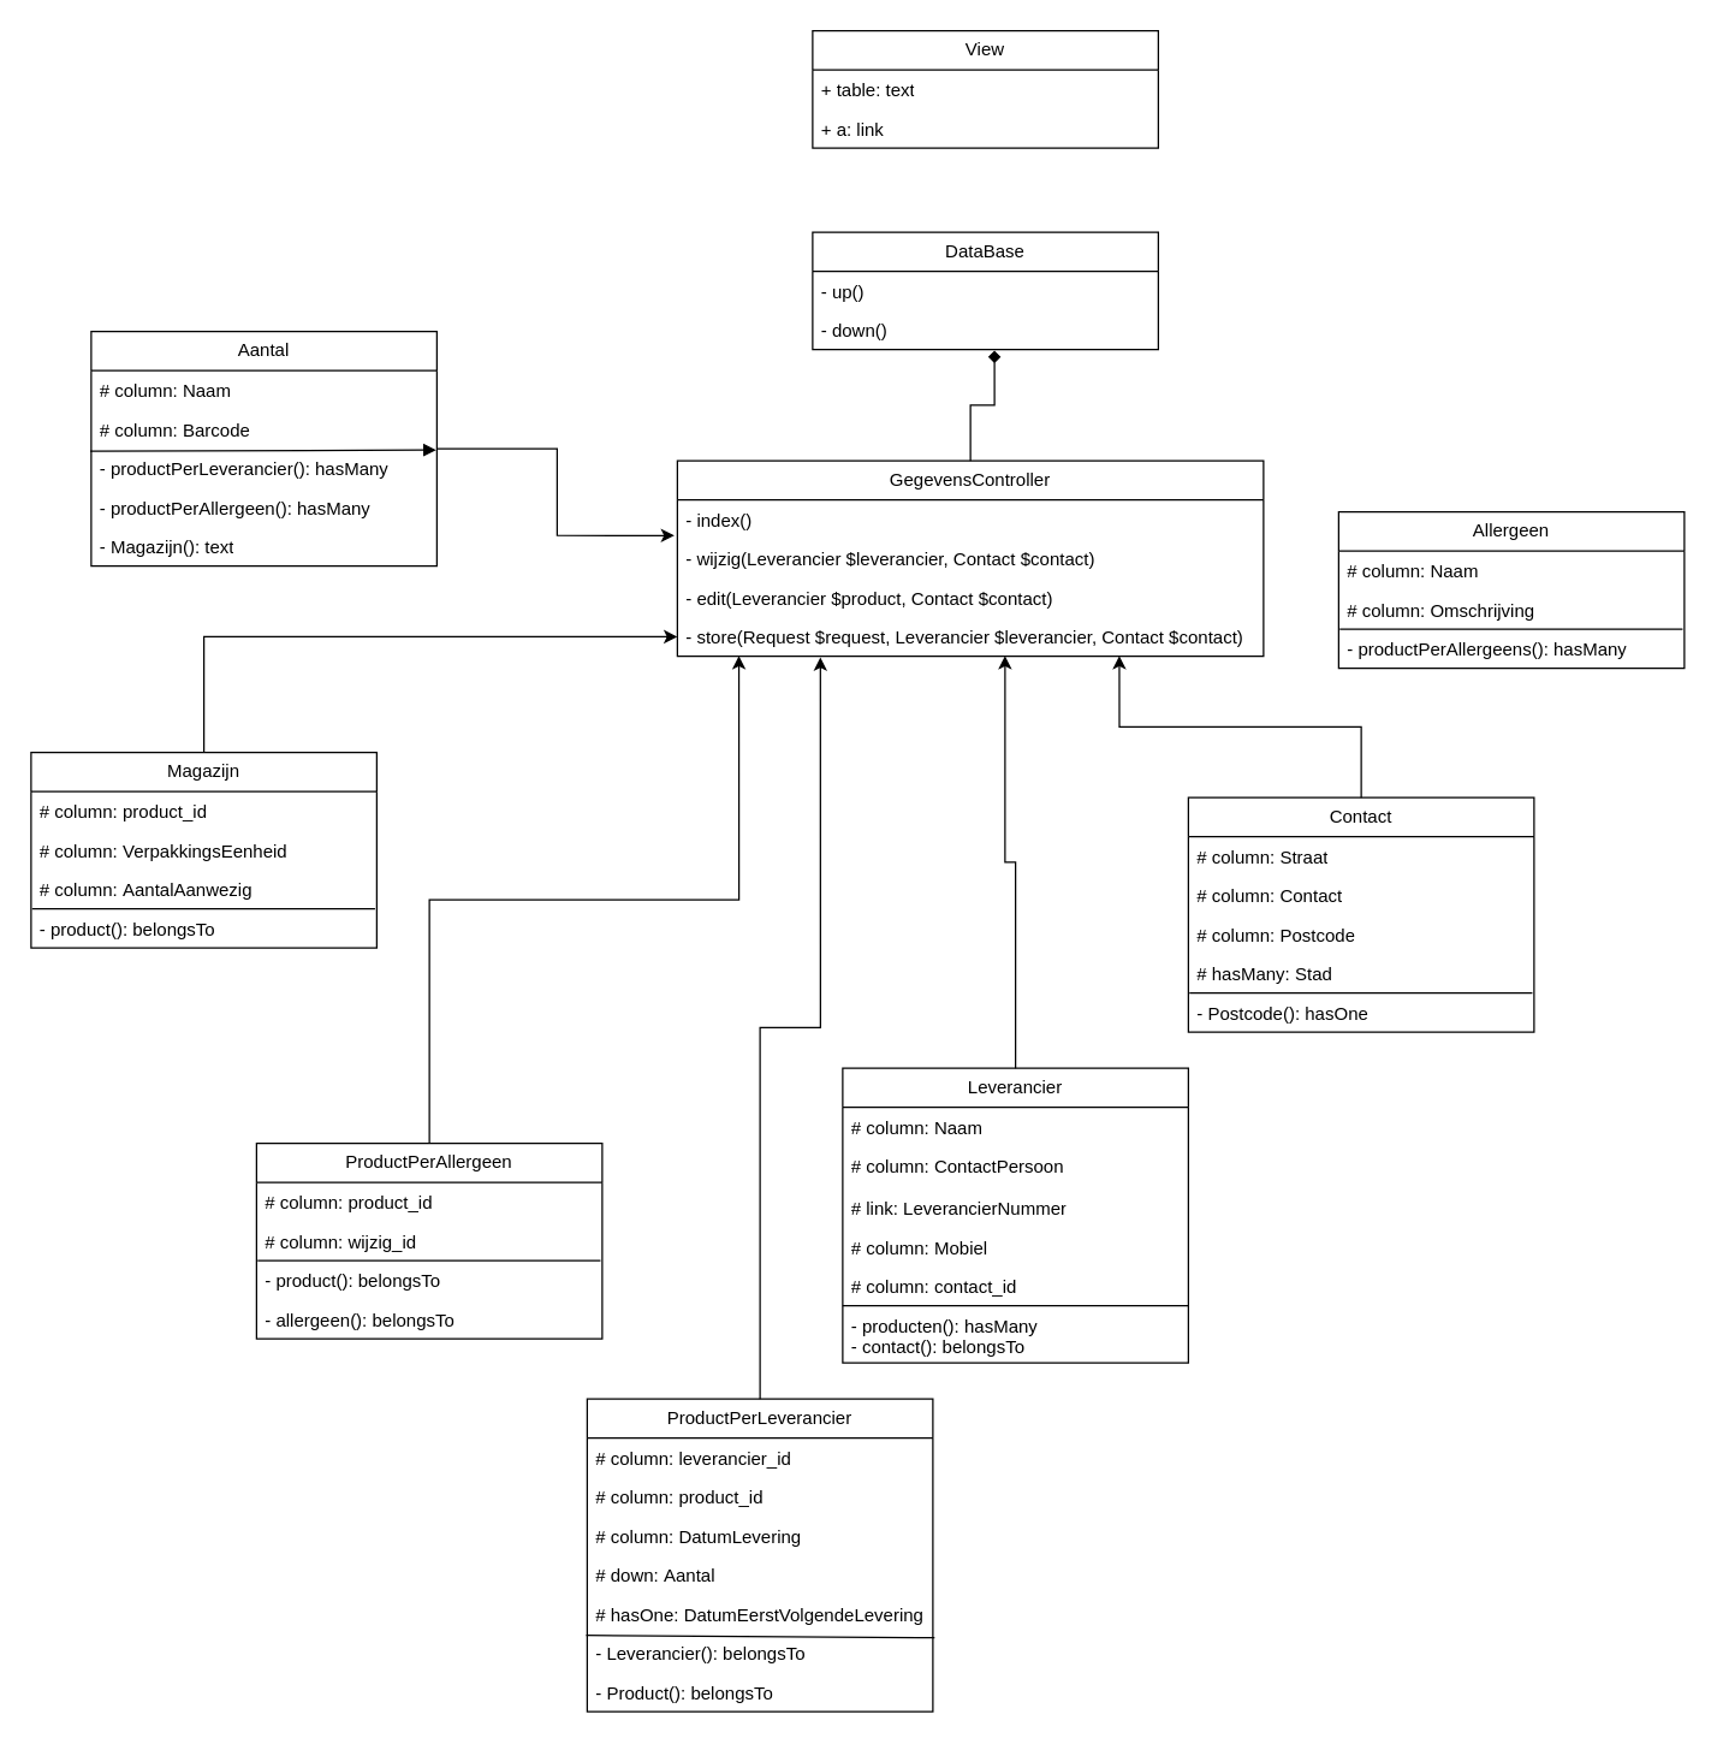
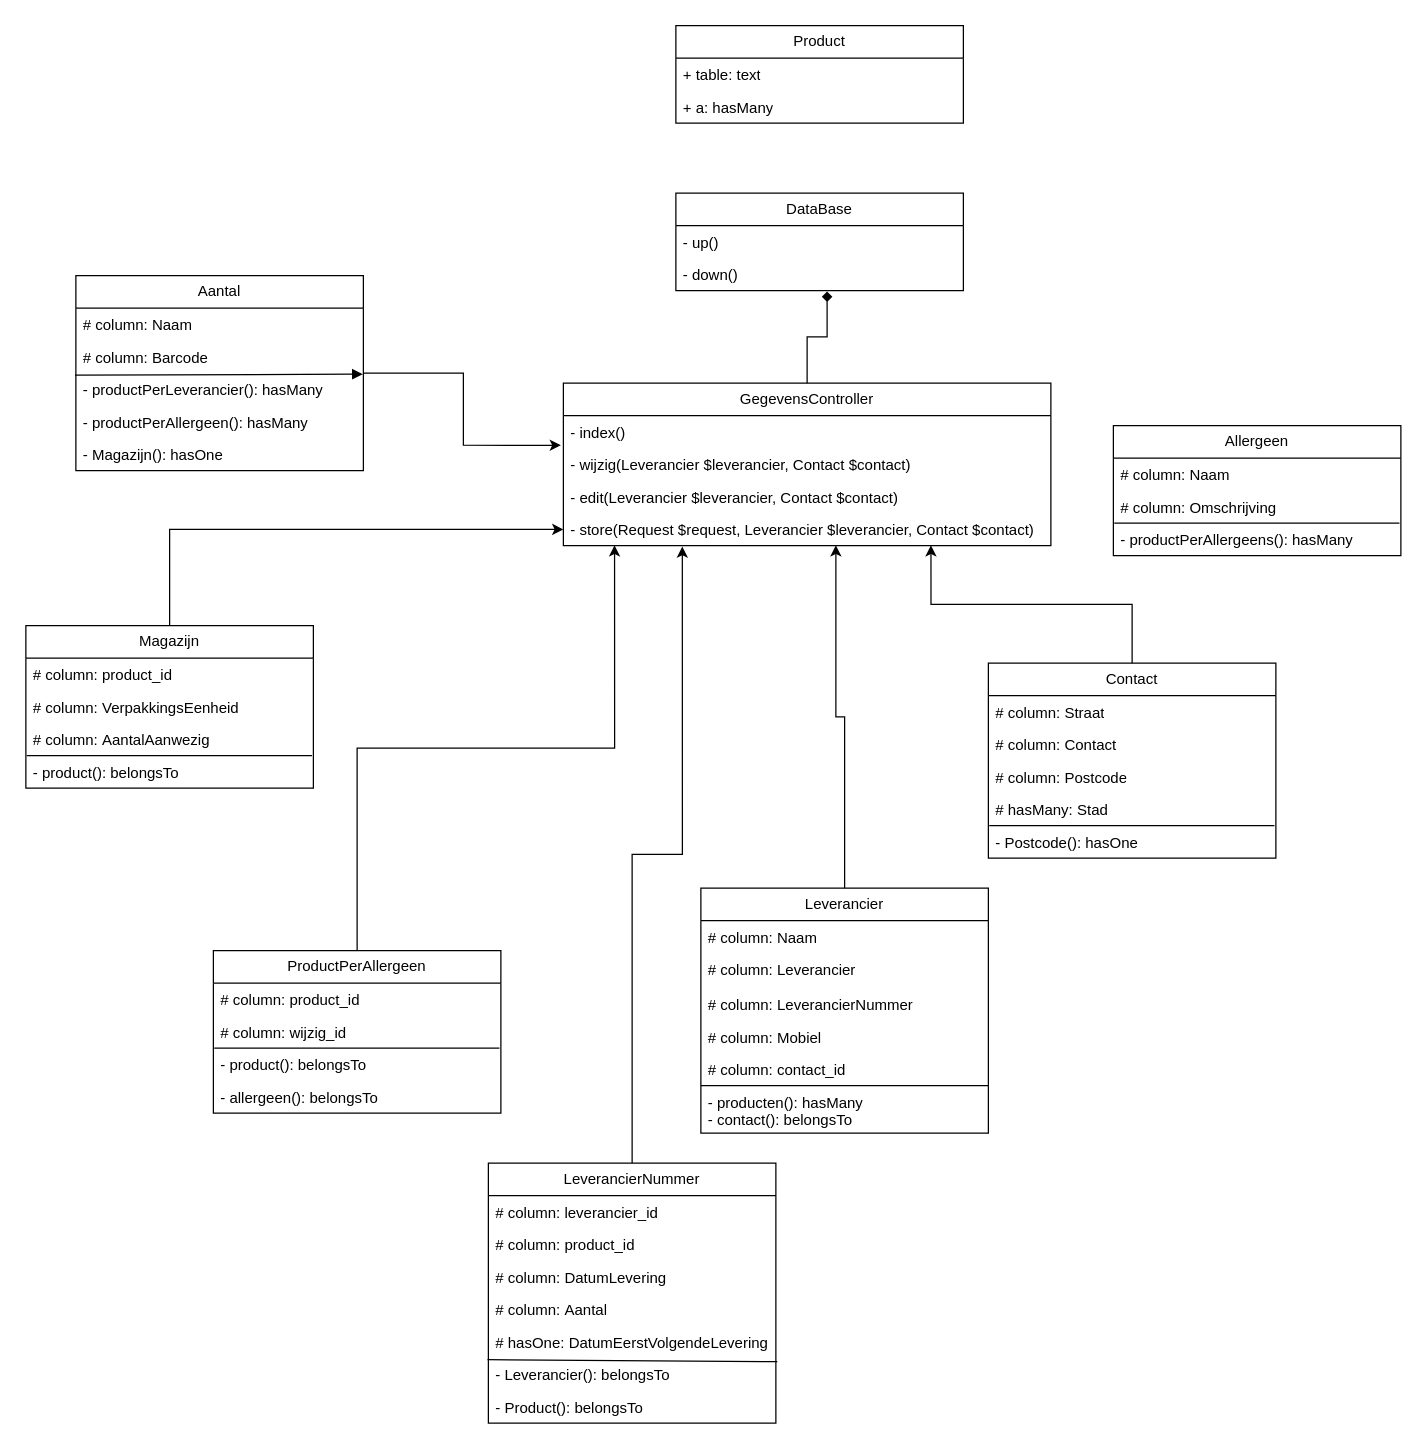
- <mxCell id="21" value="View" style="swimlane;fontStyle=0;childLayout=stackLayout;horizontal=1;startSize=26;fillColor=none;horizontalStack=0;resizeParent=1;resizeParentMax=0;resizeLast=0;collapsible=1;marginBottom=0;whiteSpace=wrap;html=1;" parent="1" vertex="1"><mxGeometry x="540" y="20" width="230" height="78" as="geometry" /></mxCell>
+ <mxCell id="21" value="Product" style="swimlane;fontStyle=0;childLayout=stackLayout;horizontal=1;startSize=26;fillColor=none;horizontalStack=0;resizeParent=1;resizeParentMax=0;resizeLast=0;collapsible=1;marginBottom=0;whiteSpace=wrap;html=1;" parent="1" vertex="1"><mxGeometry x="540" y="20" width="230" height="78" as="geometry" /></mxCell>
- <mxCell id="23" value="+ a: link" style="text;strokeColor=none;fillColor=none;align=left;verticalAlign=top;spacingLeft=4;spacingRight=4;overflow=hidden;rotatable=0;points=[[0,0.5],[1,0.5]];portConstraint=eastwest;whiteSpace=wrap;html=1;" parent="21" vertex="1"><mxGeometry y="52" width="230" height="26" as="geometry" /></mxCell>
+ <mxCell id="23" value="+ a: hasMany" style="text;strokeColor=none;fillColor=none;align=left;verticalAlign=top;spacingLeft=4;spacingRight=4;overflow=hidden;rotatable=0;points=[[0,0.5],[1,0.5]];portConstraint=eastwest;whiteSpace=wrap;html=1;" parent="21" vertex="1"><mxGeometry y="52" width="230" height="26" as="geometry" /></mxCell>
- <mxCell id="29" value="- Magazijn(): text" style="text;strokeColor=none;fillColor=none;align=left;verticalAlign=top;spacingLeft=4;spacingRight=4;overflow=hidden;rotatable=0;points=[[0,0.5],[1,0.5]];portConstraint=eastwest;whiteSpace=wrap;html=1;" parent="24" vertex="1"><mxGeometry y="130" width="230" height="26" as="geometry" /></mxCell>
+ <mxCell id="29" value="- Magazijn(): hasOne" style="text;strokeColor=none;fillColor=none;align=left;verticalAlign=top;spacingLeft=4;spacingRight=4;overflow=hidden;rotatable=0;points=[[0,0.5],[1,0.5]];portConstraint=eastwest;whiteSpace=wrap;html=1;" parent="24" vertex="1"><mxGeometry y="130" width="230" height="26" as="geometry" /></mxCell>
- <mxCell id="43" value="- edit(Leverancier $product, Contact $contact)" style="text;strokeColor=none;fillColor=none;align=left;verticalAlign=top;spacingLeft=4;spacingRight=4;overflow=hidden;rotatable=0;points=[[0,0.5],[1,0.5]];portConstraint=eastwest;whiteSpace=wrap;html=1;" parent="40" vertex="1"><mxGeometry y="78" width="390" height="26" as="geometry" /></mxCell>
+ <mxCell id="43" value="- edit(Leverancier $leverancier, Contact $contact)" style="text;strokeColor=none;fillColor=none;align=left;verticalAlign=top;spacingLeft=4;spacingRight=4;overflow=hidden;rotatable=0;points=[[0,0.5],[1,0.5]];portConstraint=eastwest;whiteSpace=wrap;html=1;" parent="40" vertex="1"><mxGeometry y="78" width="390" height="26" as="geometry" /></mxCell>
- <mxCell id="9" value="# column:&amp;nbsp;ContactPersoon" style="text;strokeColor=none;fillColor=none;align=left;verticalAlign=top;spacingLeft=4;spacingRight=4;overflow=hidden;rotatable=0;points=[[0,0.5],[1,0.5]];portConstraint=eastwest;whiteSpace=wrap;html=1;" parent="7" vertex="1"><mxGeometry y="52" width="230" height="28" as="geometry" /></mxCell>
+ <mxCell id="9" value="# column:&amp;nbsp;Leverancier" style="text;strokeColor=none;fillColor=none;align=left;verticalAlign=top;spacingLeft=4;spacingRight=4;overflow=hidden;rotatable=0;points=[[0,0.5],[1,0.5]];portConstraint=eastwest;whiteSpace=wrap;html=1;" parent="7" vertex="1"><mxGeometry y="52" width="230" height="28" as="geometry" /></mxCell>
- <mxCell id="10" value="# link:&amp;nbsp;LeverancierNummer" style="text;strokeColor=none;fillColor=none;align=left;verticalAlign=top;spacingLeft=4;spacingRight=4;overflow=hidden;rotatable=0;points=[[0,0.5],[1,0.5]];portConstraint=eastwest;whiteSpace=wrap;html=1;" parent="7" vertex="1"><mxGeometry y="80" width="230" height="26" as="geometry" /></mxCell>
+ <mxCell id="10" value="# column:&amp;nbsp;LeverancierNummer" style="text;strokeColor=none;fillColor=none;align=left;verticalAlign=top;spacingLeft=4;spacingRight=4;overflow=hidden;rotatable=0;points=[[0,0.5],[1,0.5]];portConstraint=eastwest;whiteSpace=wrap;html=1;" parent="7" vertex="1"><mxGeometry y="80" width="230" height="26" as="geometry" /></mxCell>
- <mxCell id="31" value="ProductPerLeverancier" style="swimlane;fontStyle=0;childLayout=stackLayout;horizontal=1;startSize=26;fillColor=none;horizontalStack=0;resizeParent=1;resizeParentMax=0;resizeLast=0;collapsible=1;marginBottom=0;whiteSpace=wrap;html=1;" parent="1" vertex="1"><mxGeometry x="390" y="930" width="230" height="208" as="geometry"><mxRectangle x="560" y="840" width="160" height="30" as="alternateBounds" /></mxGeometry></mxCell>
+ <mxCell id="31" value="LeverancierNummer" style="swimlane;fontStyle=0;childLayout=stackLayout;horizontal=1;startSize=26;fillColor=none;horizontalStack=0;resizeParent=1;resizeParentMax=0;resizeLast=0;collapsible=1;marginBottom=0;whiteSpace=wrap;html=1;" parent="1" vertex="1"><mxGeometry x="390" y="930" width="230" height="208" as="geometry"><mxRectangle x="560" y="840" width="160" height="30" as="alternateBounds" /></mxGeometry></mxCell>
- <mxCell id="35" value="# down:&amp;nbsp;Aantal" style="text;strokeColor=none;fillColor=none;align=left;verticalAlign=top;spacingLeft=4;spacingRight=4;overflow=hidden;rotatable=0;points=[[0,0.5],[1,0.5]];portConstraint=eastwest;whiteSpace=wrap;html=1;" parent="31" vertex="1"><mxGeometry y="104" width="230" height="26" as="geometry" /></mxCell>
+ <mxCell id="35" value="# column:&amp;nbsp;Aantal" style="text;strokeColor=none;fillColor=none;align=left;verticalAlign=top;spacingLeft=4;spacingRight=4;overflow=hidden;rotatable=0;points=[[0,0.5],[1,0.5]];portConstraint=eastwest;whiteSpace=wrap;html=1;" parent="31" vertex="1"><mxGeometry y="104" width="230" height="26" as="geometry" /></mxCell>
